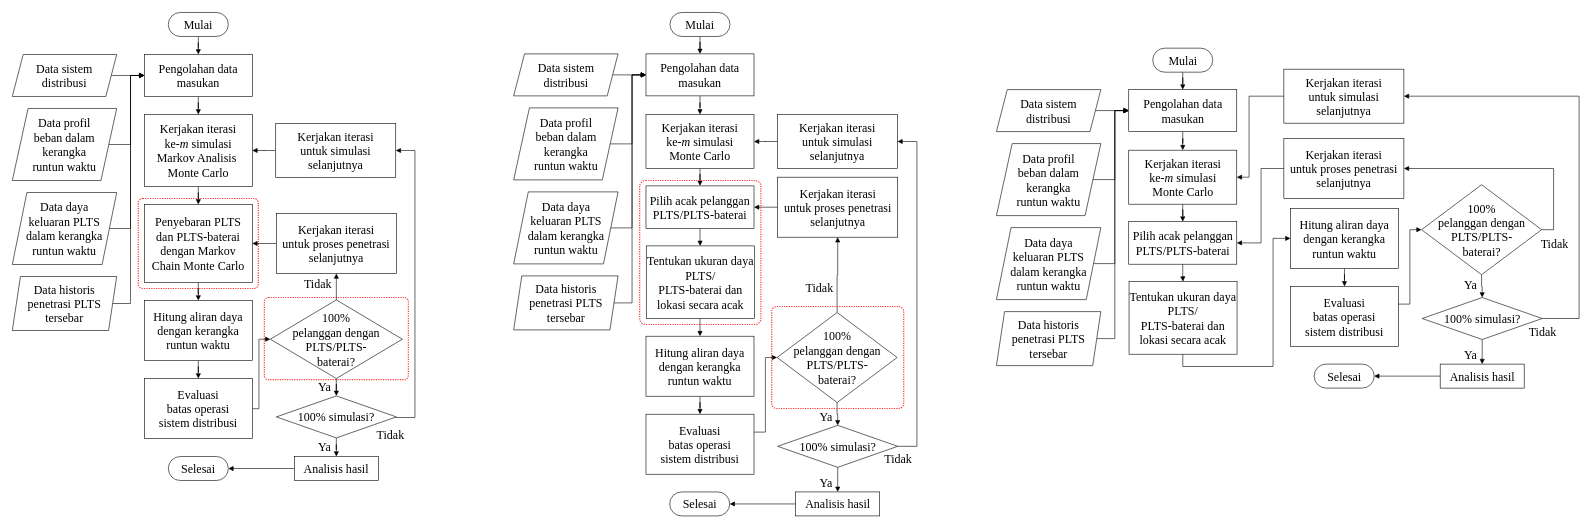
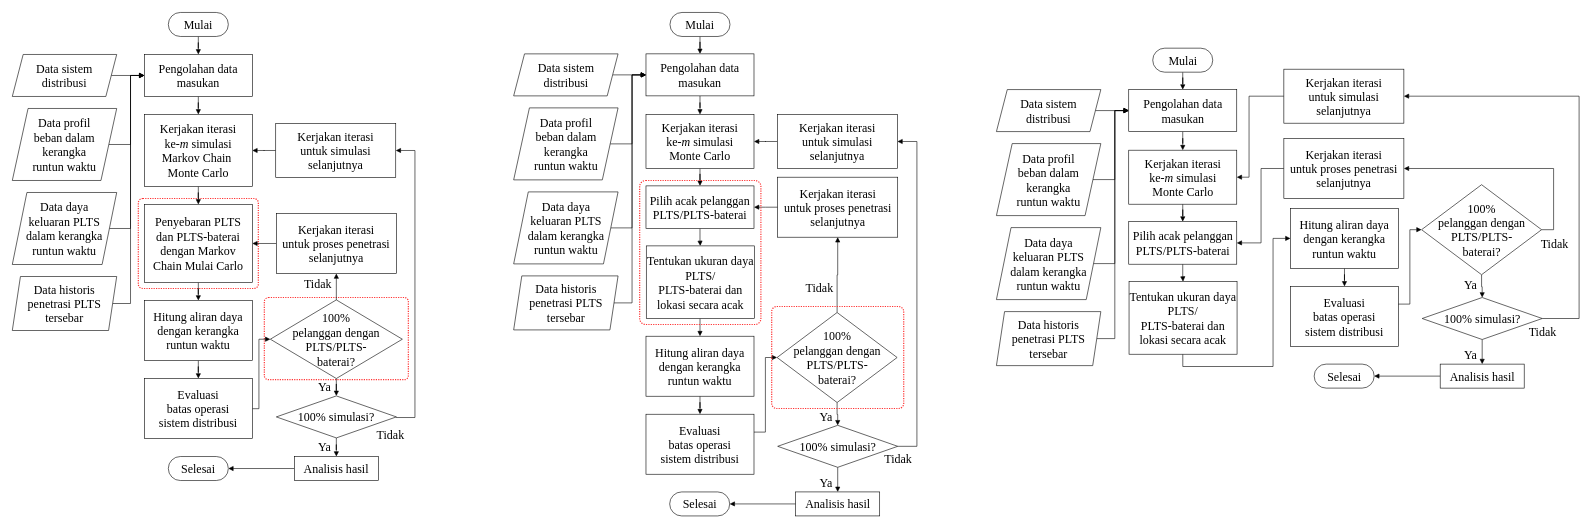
- <mxCell id="5" value="Kerjakan iterasi&lt;br&gt;ke-&lt;i&gt;m&lt;/i&gt;&amp;nbsp;simulasi Markov Analisis&amp;nbsp; Monte Carlo" style="rounded=0;whiteSpace=wrap;html=1;strokeColor=#000000;strokeWidth=1;fillColor=#FFFFFF;fontFamily=Times New Roman;fontSize=20;align=center;" parent="1" vertex="1"><mxGeometry x="240" y="190" width="180" height="120" as="geometry" /></mxCell>
+ <mxCell id="5" value="Kerjakan iterasi&lt;br&gt;ke-&lt;i&gt;m&lt;/i&gt;&amp;nbsp;simulasi Markov Chain&amp;nbsp; Monte Carlo" style="rounded=0;whiteSpace=wrap;html=1;strokeColor=#000000;strokeWidth=1;fillColor=#FFFFFF;fontFamily=Times New Roman;fontSize=20;align=center;" parent="1" vertex="1"><mxGeometry x="240" y="190" width="180" height="120" as="geometry" /></mxCell>
- <mxCell id="7" value="Penyebaran PLTS&lt;br&gt;dan PLTS-baterai dengan Markov Chain&amp;nbsp;Monte Carlo" style="rounded=0;whiteSpace=wrap;html=1;strokeColor=#000000;strokeWidth=1;fillColor=#FFFFFF;fontFamily=Times New Roman;fontSize=20;align=center;" parent="1" vertex="1"><mxGeometry x="240" y="340" width="180" height="130" as="geometry" /></mxCell>
+ <mxCell id="7" value="Penyebaran PLTS&lt;br&gt;dan PLTS-baterai dengan Markov Chain&amp;nbsp;Mulai Carlo" style="rounded=0;whiteSpace=wrap;html=1;strokeColor=#000000;strokeWidth=1;fillColor=#FFFFFF;fontFamily=Times New Roman;fontSize=20;align=center;" parent="1" vertex="1"><mxGeometry x="240" y="340" width="180" height="130" as="geometry" /></mxCell>
